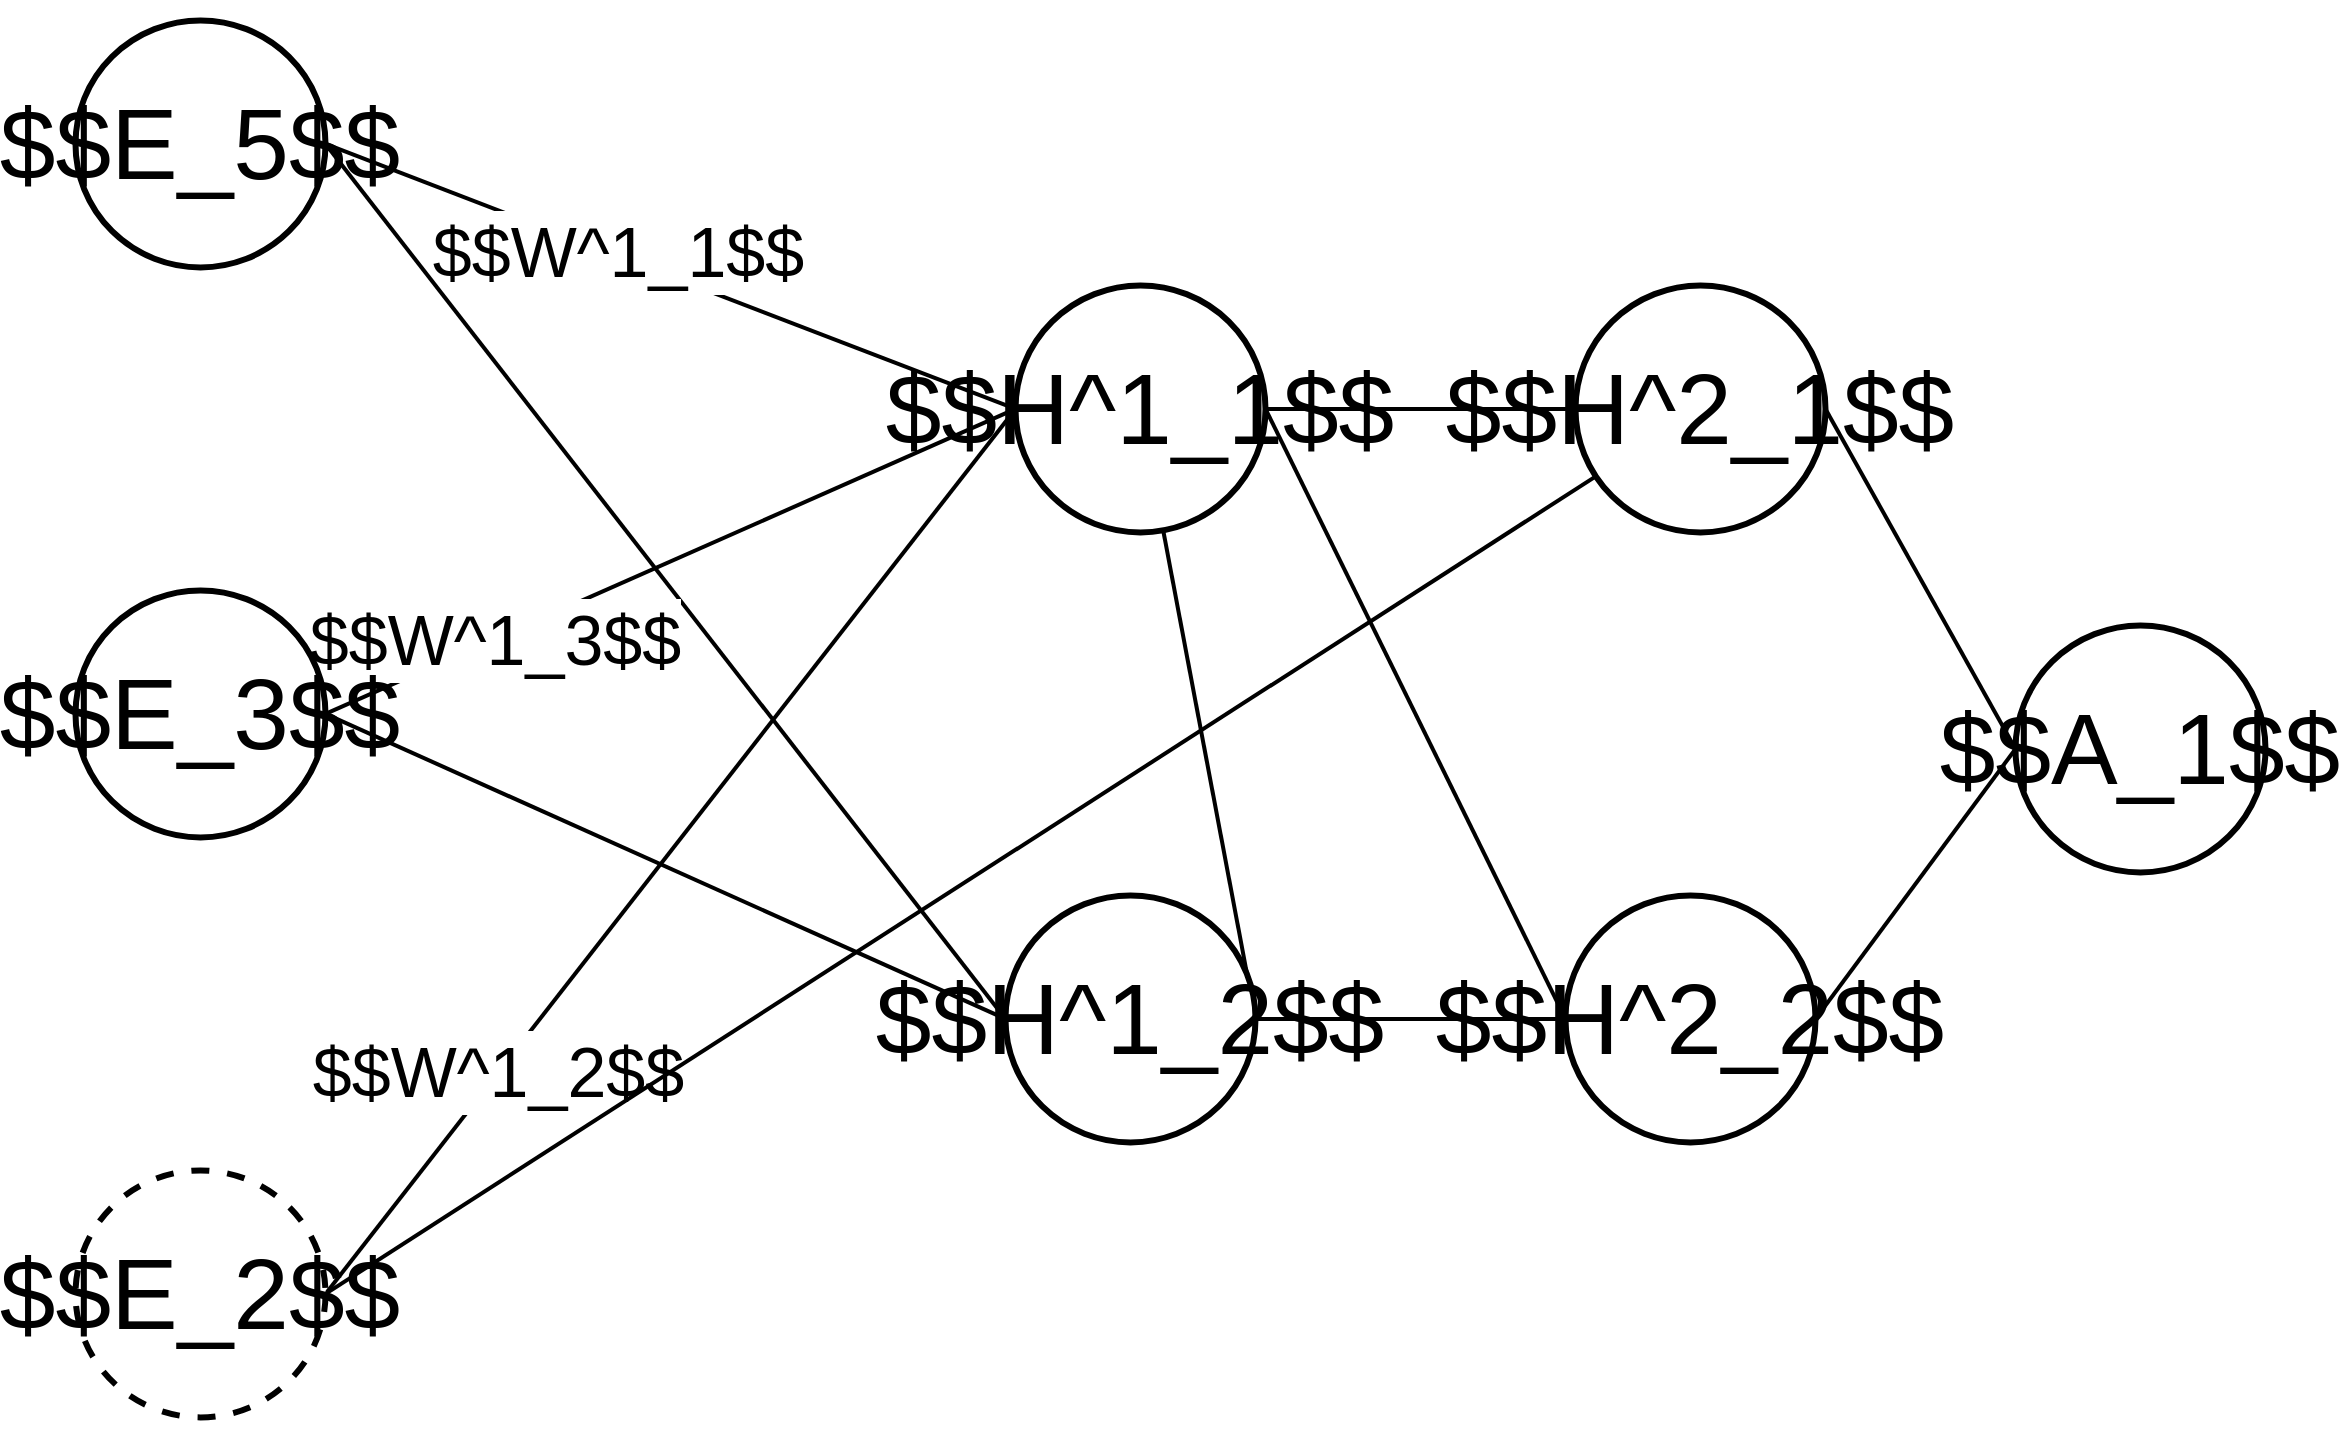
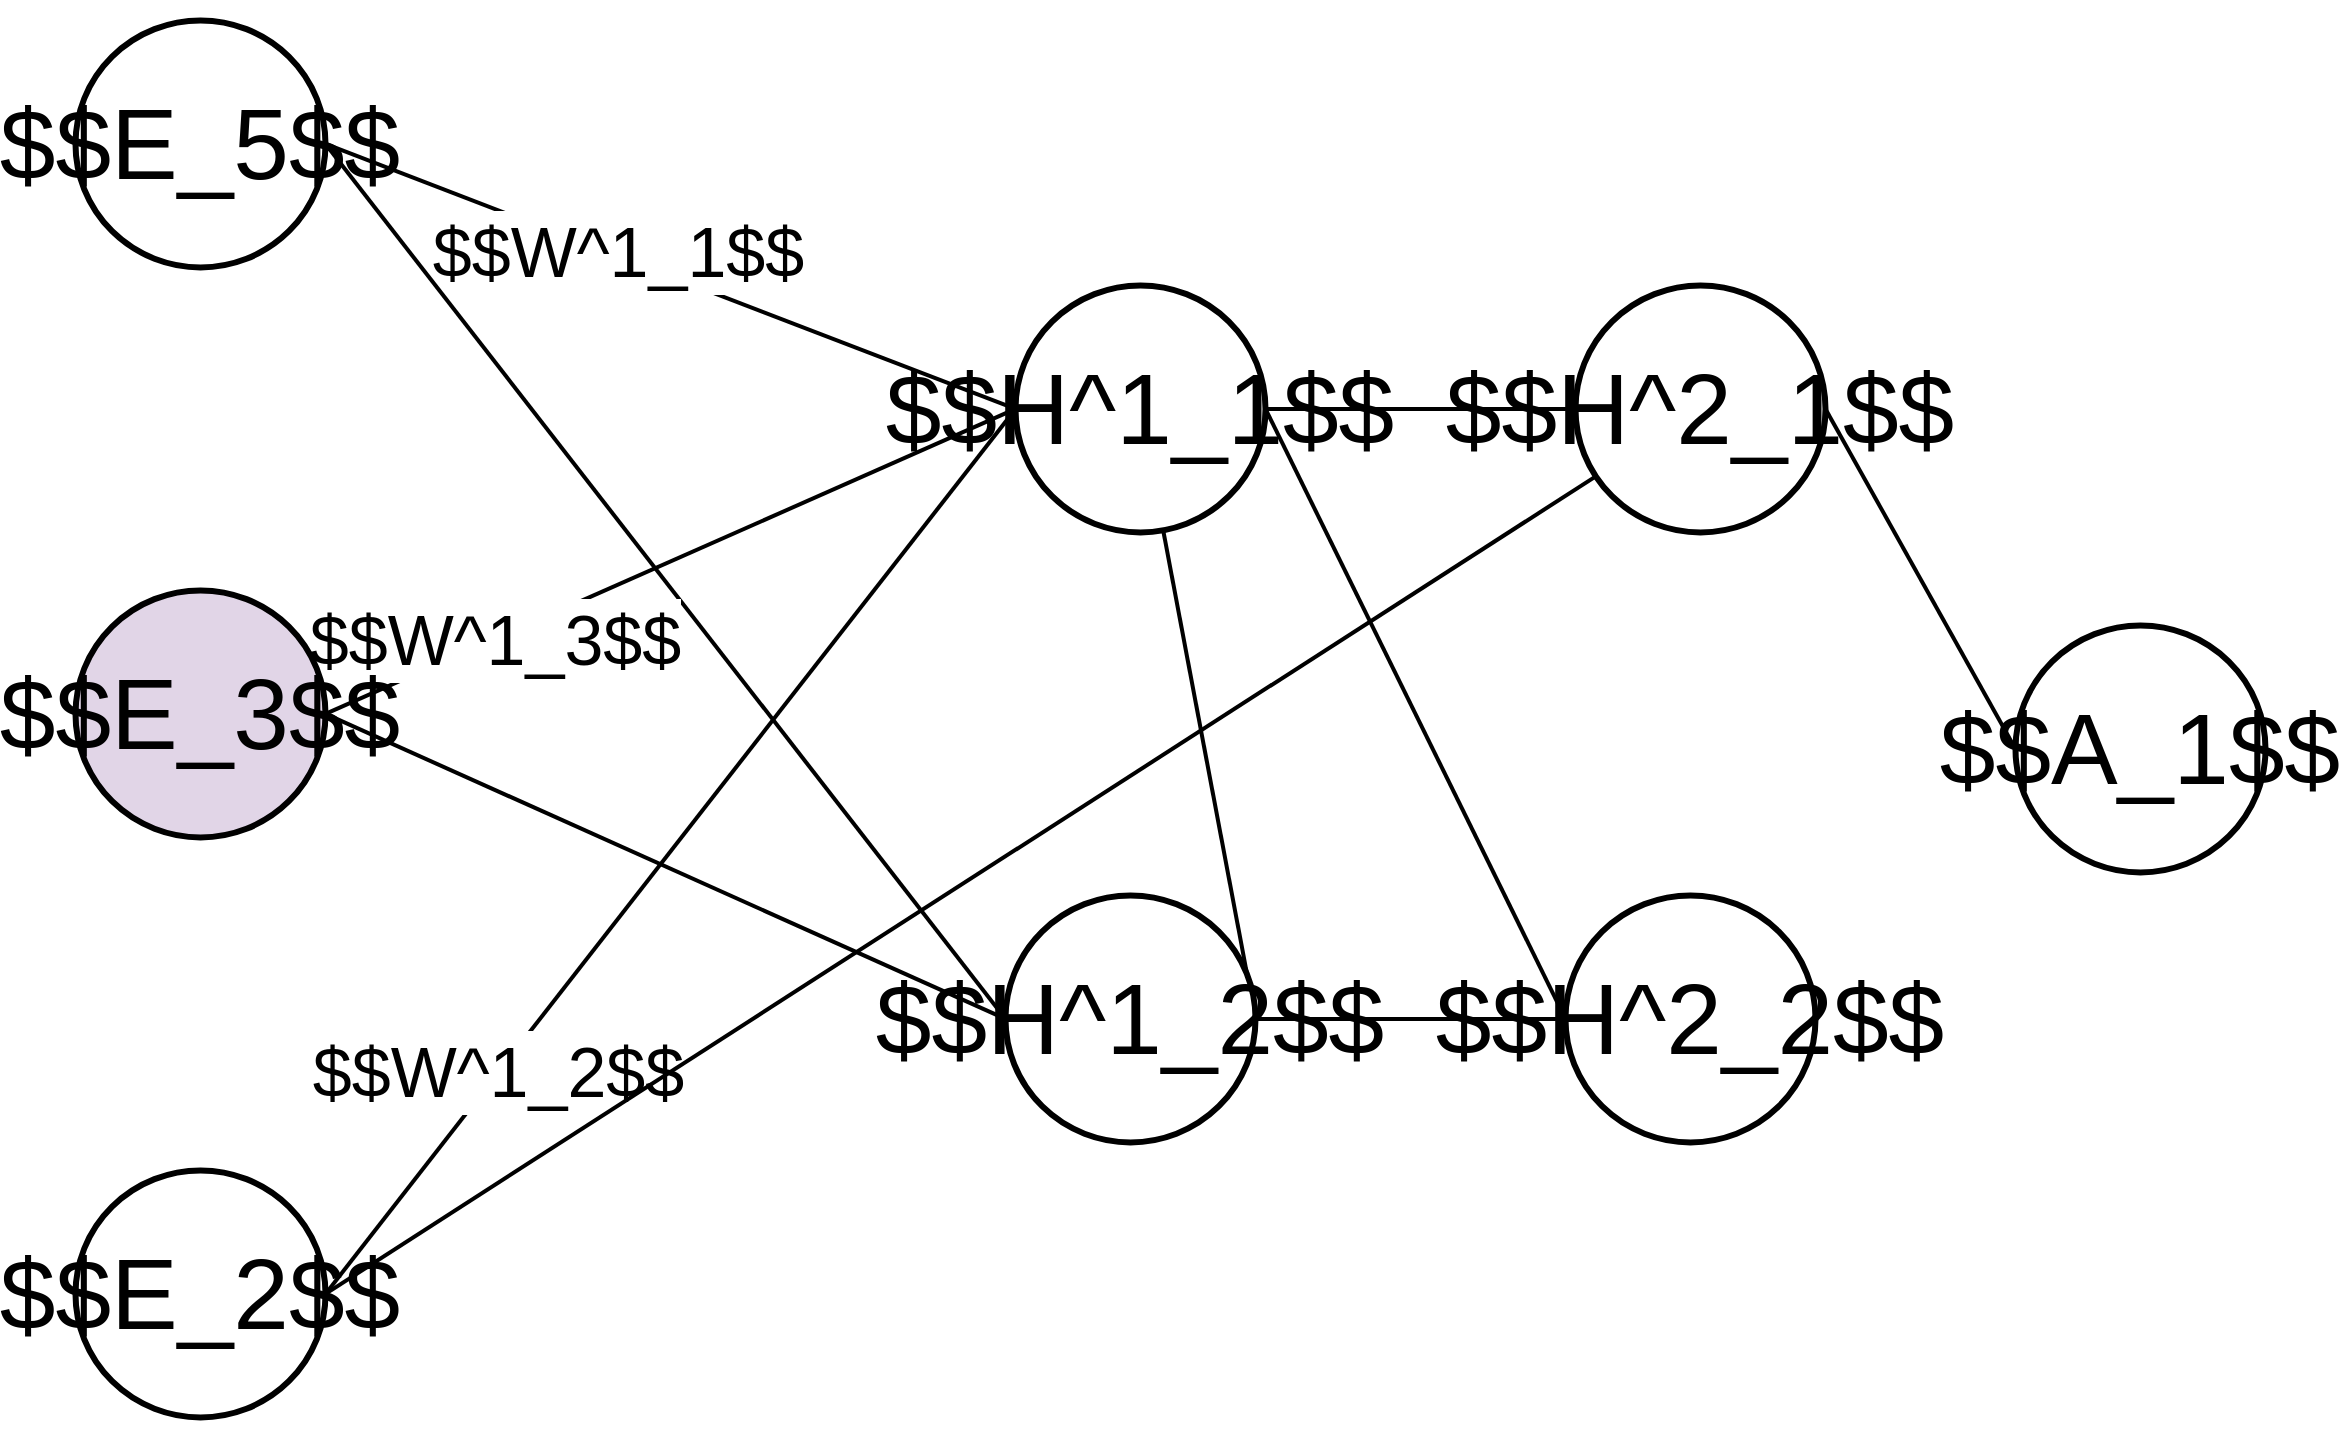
- <mxCell id="10" value="$$E_3$$" style="ellipse;whiteSpace=wrap;html=1;aspect=fixed;fontSize=100;strokeWidth=6;" parent="1" vertex="1"><mxGeometry x="20" y="590" width="250" height="246.88" as="geometry" /></mxCell>
+ <mxCell id="10" value="$$E_3$$" style="ellipse;whiteSpace=wrap;html=1;aspect=fixed;fontSize=100;strokeWidth=6;fillColor=#e1d5e7;" parent="1" vertex="1"><mxGeometry x="20" y="590" width="250" height="246.88" as="geometry" /></mxCell>
- <mxCell id="19" style="edgeStyle=none;html=1;exitX=1;exitY=0.5;exitDx=0;exitDy=0;strokeWidth=4;fontSize=100;endArrow=none;endFill=0;entryX=0;entryY=0.5;entryDx=0;entryDy=0;" edge="1" parent="1" source="20" target="21"><mxGeometry relative="1" as="geometry" /></mxCell>
- <mxCell id="7" value="$$E_2$$" style="ellipse;whiteSpace=wrap;html=1;aspect=fixed;fontSize=100;strokeWidth=6;dashed=1;" parent="1" vertex="1"><mxGeometry x="20" y="1170" width="250" height="246.88" as="geometry" /></mxCell>
+ <mxCell id="7" value="$$E_2$$" style="ellipse;whiteSpace=wrap;html=1;aspect=fixed;fontSize=100;strokeWidth=6;" parent="1" vertex="1"><mxGeometry x="20" y="1170" width="250" height="246.88" as="geometry" /></mxCell>
